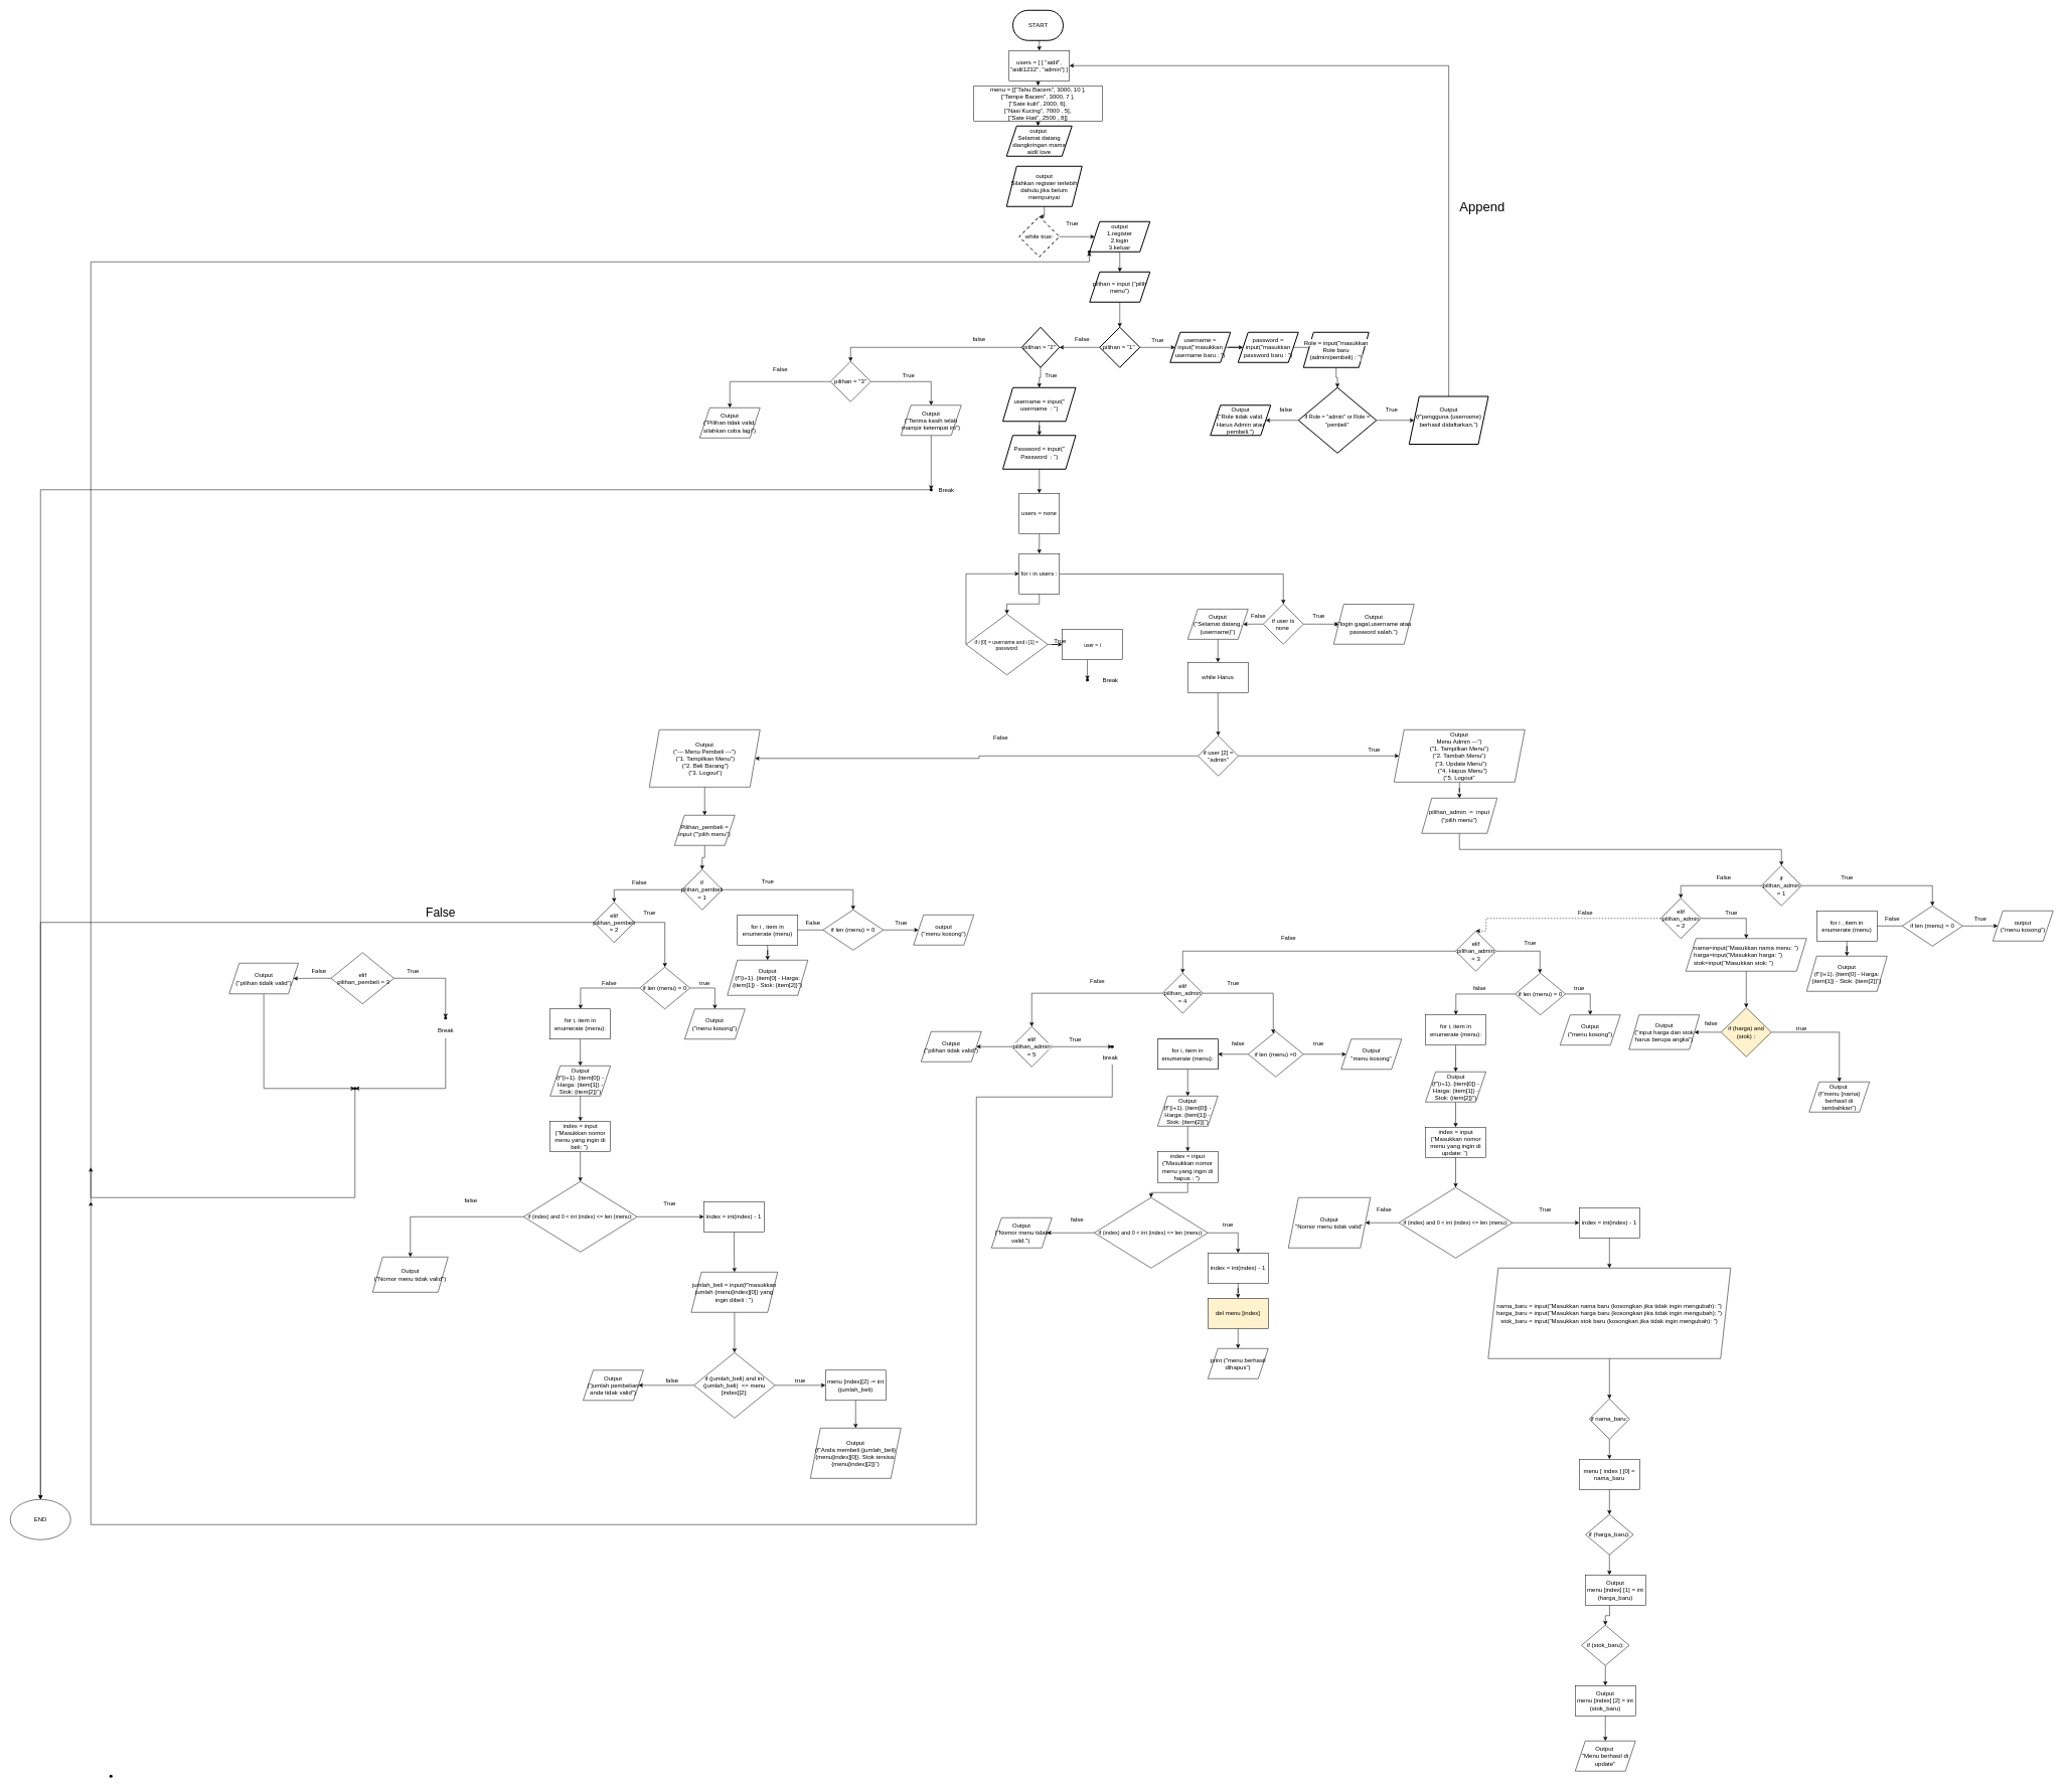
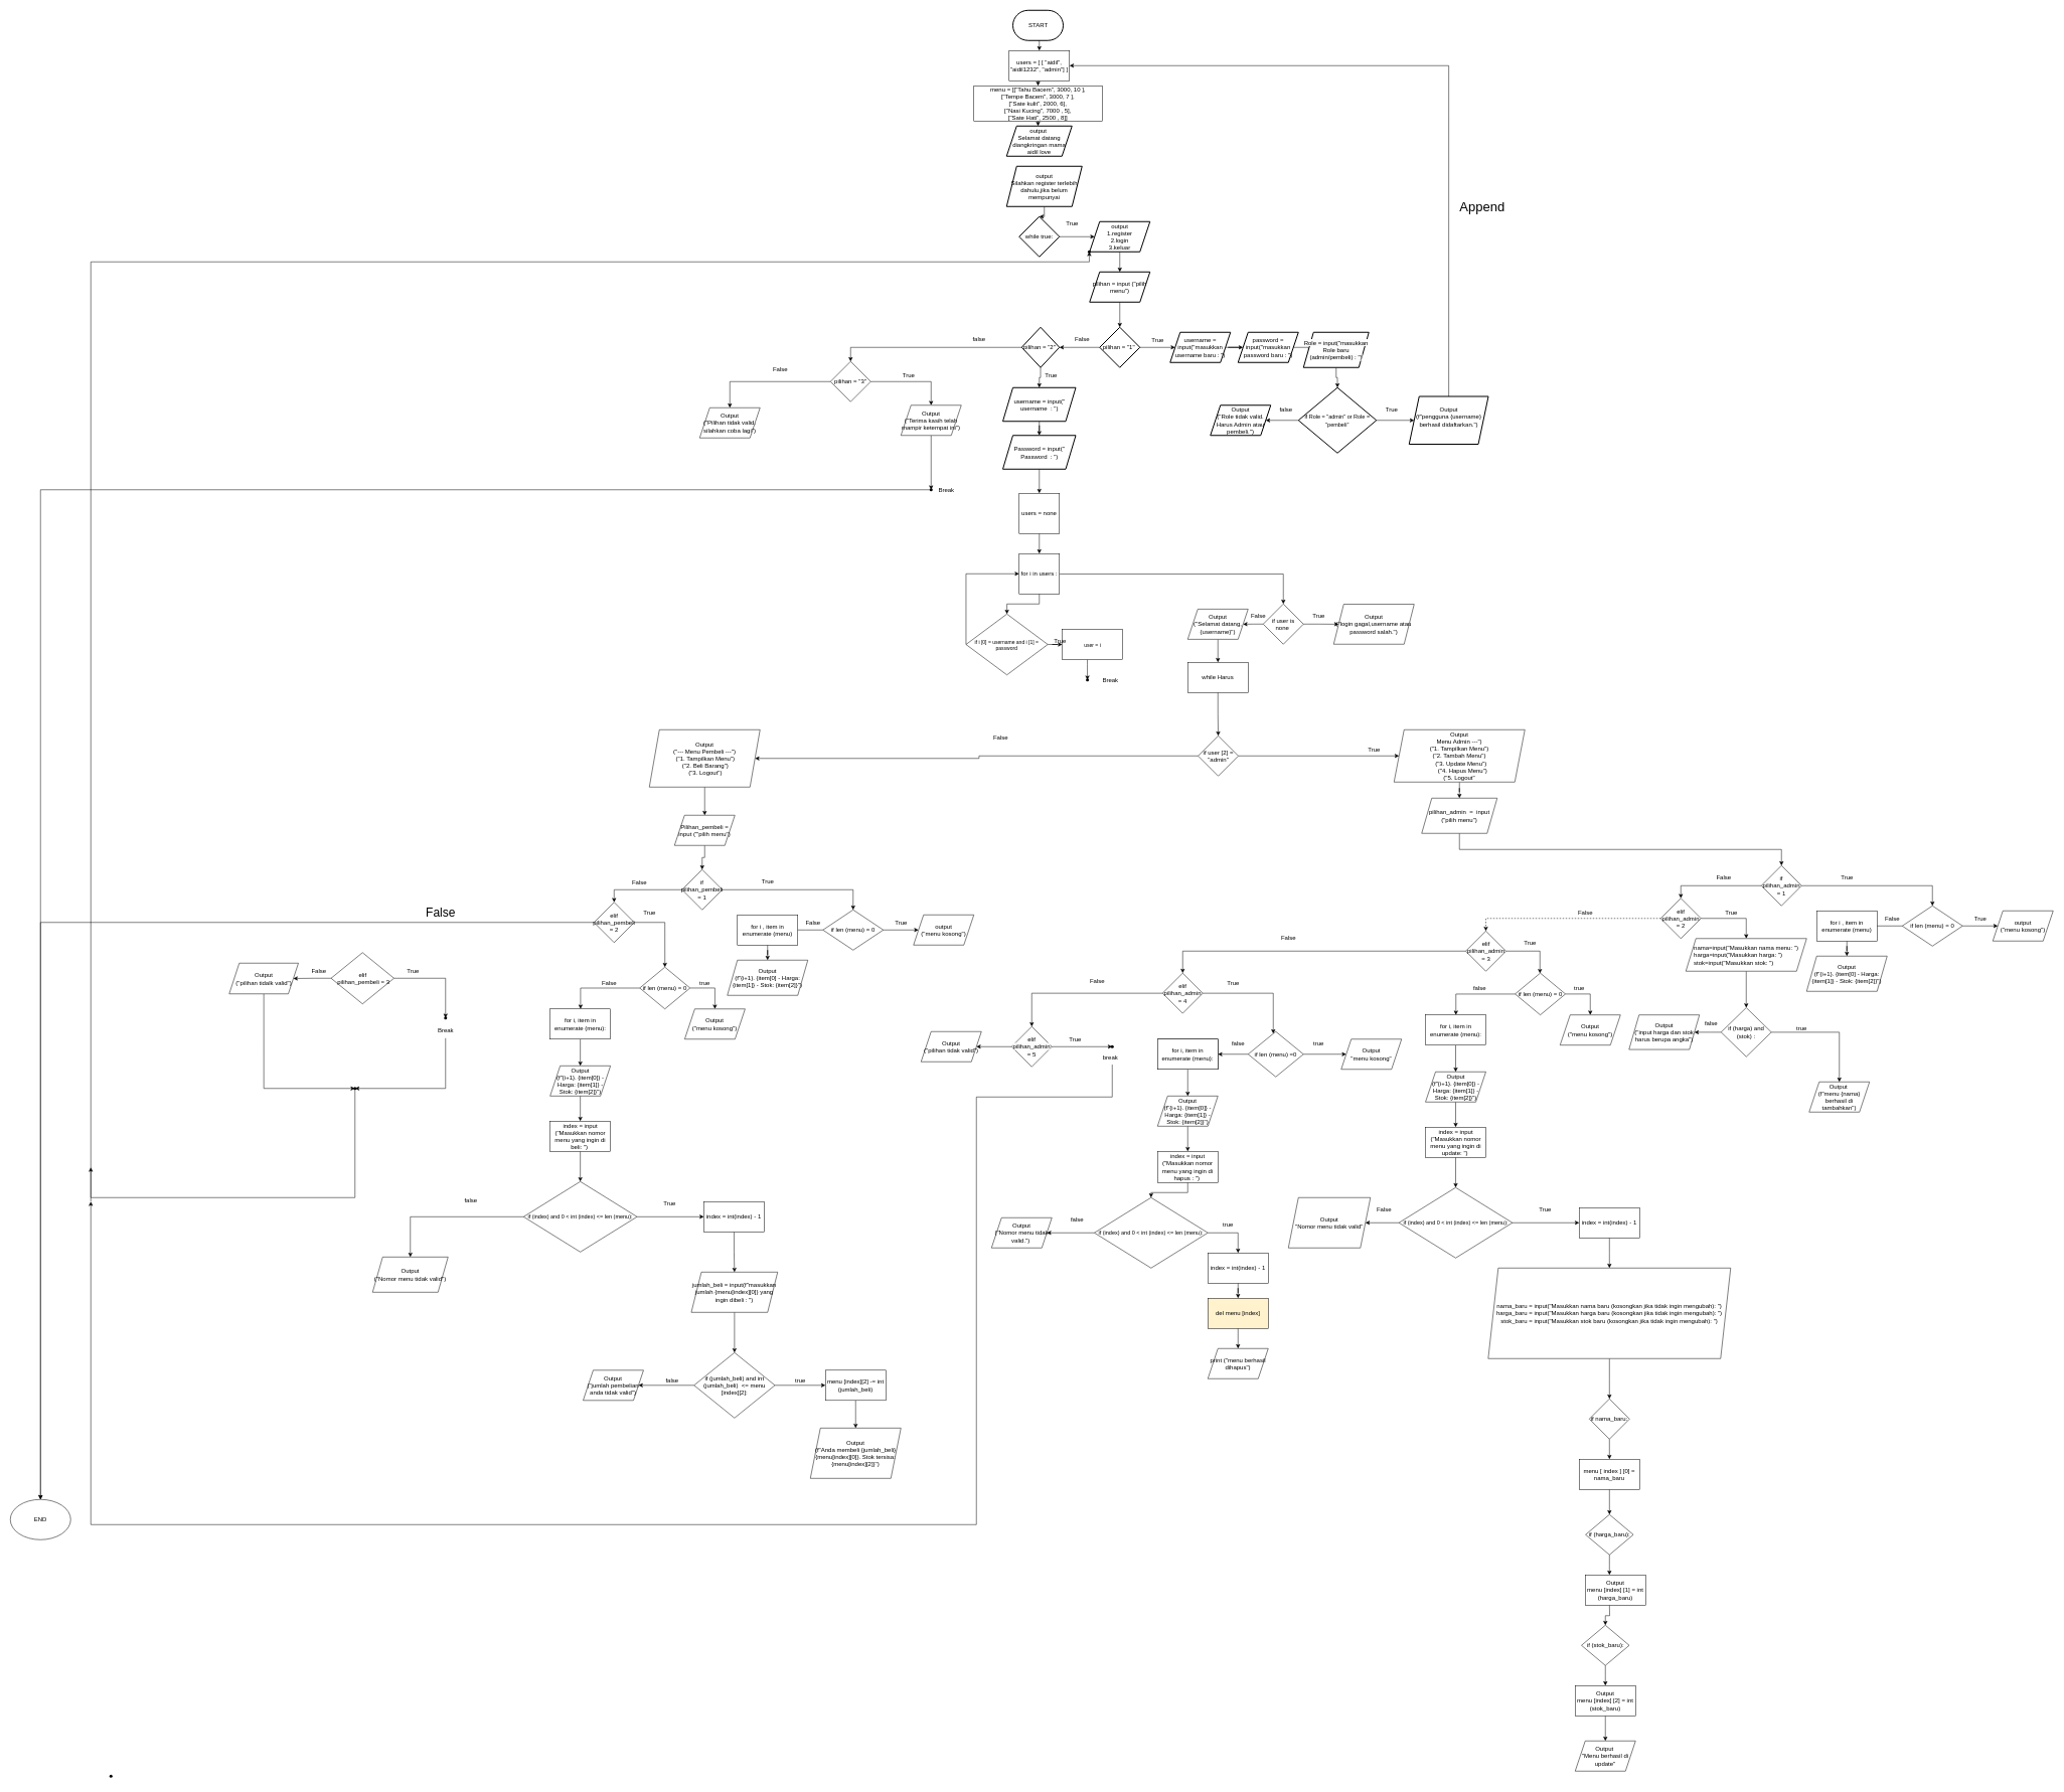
- <mxCell id="9" value="while true:" style="rhombus;whiteSpace=wrap;html=1;strokeWidth=2;dashed=1;" parent="1" vertex="1"><mxGeometry x="2025" y="430" width="80" height="80" as="geometry" /></mxCell>
+ <mxCell id="9" value="while true:" style="rhombus;whiteSpace=wrap;html=1;strokeWidth=2;" parent="1" vertex="1"><mxGeometry x="2025" y="430" width="80" height="80" as="geometry" /></mxCell>
- <mxCell id="102" value="elif pilihan_admin = 3" style="rhombus;whiteSpace=wrap;html=1;" parent="1" vertex="1"><mxGeometry x="2892.5" y="1850" width="80" height="80" as="geometry" /></mxCell>
+ <mxCell id="102" value="elif pilihan_admin = 3" style="rhombus;whiteSpace=wrap;html=1;" parent="1" vertex="1"><mxGeometry x="2912.5" y="1850" width="80" height="80" as="geometry" /></mxCell>
- <mxCell id="97" value="if (harga) and (stok) :" style="rhombus;whiteSpace=wrap;html=1;fillColor=#fff2cc;" parent="1" vertex="1"><mxGeometry x="3420" y="2002.5" width="100" height="97.5" as="geometry" /></mxCell>
+ <mxCell id="97" value="if (harga) and (stok) :" style="rhombus;whiteSpace=wrap;html=1;" parent="1" vertex="1"><mxGeometry x="3420" y="2002.5" width="100" height="97.5" as="geometry" /></mxCell>
